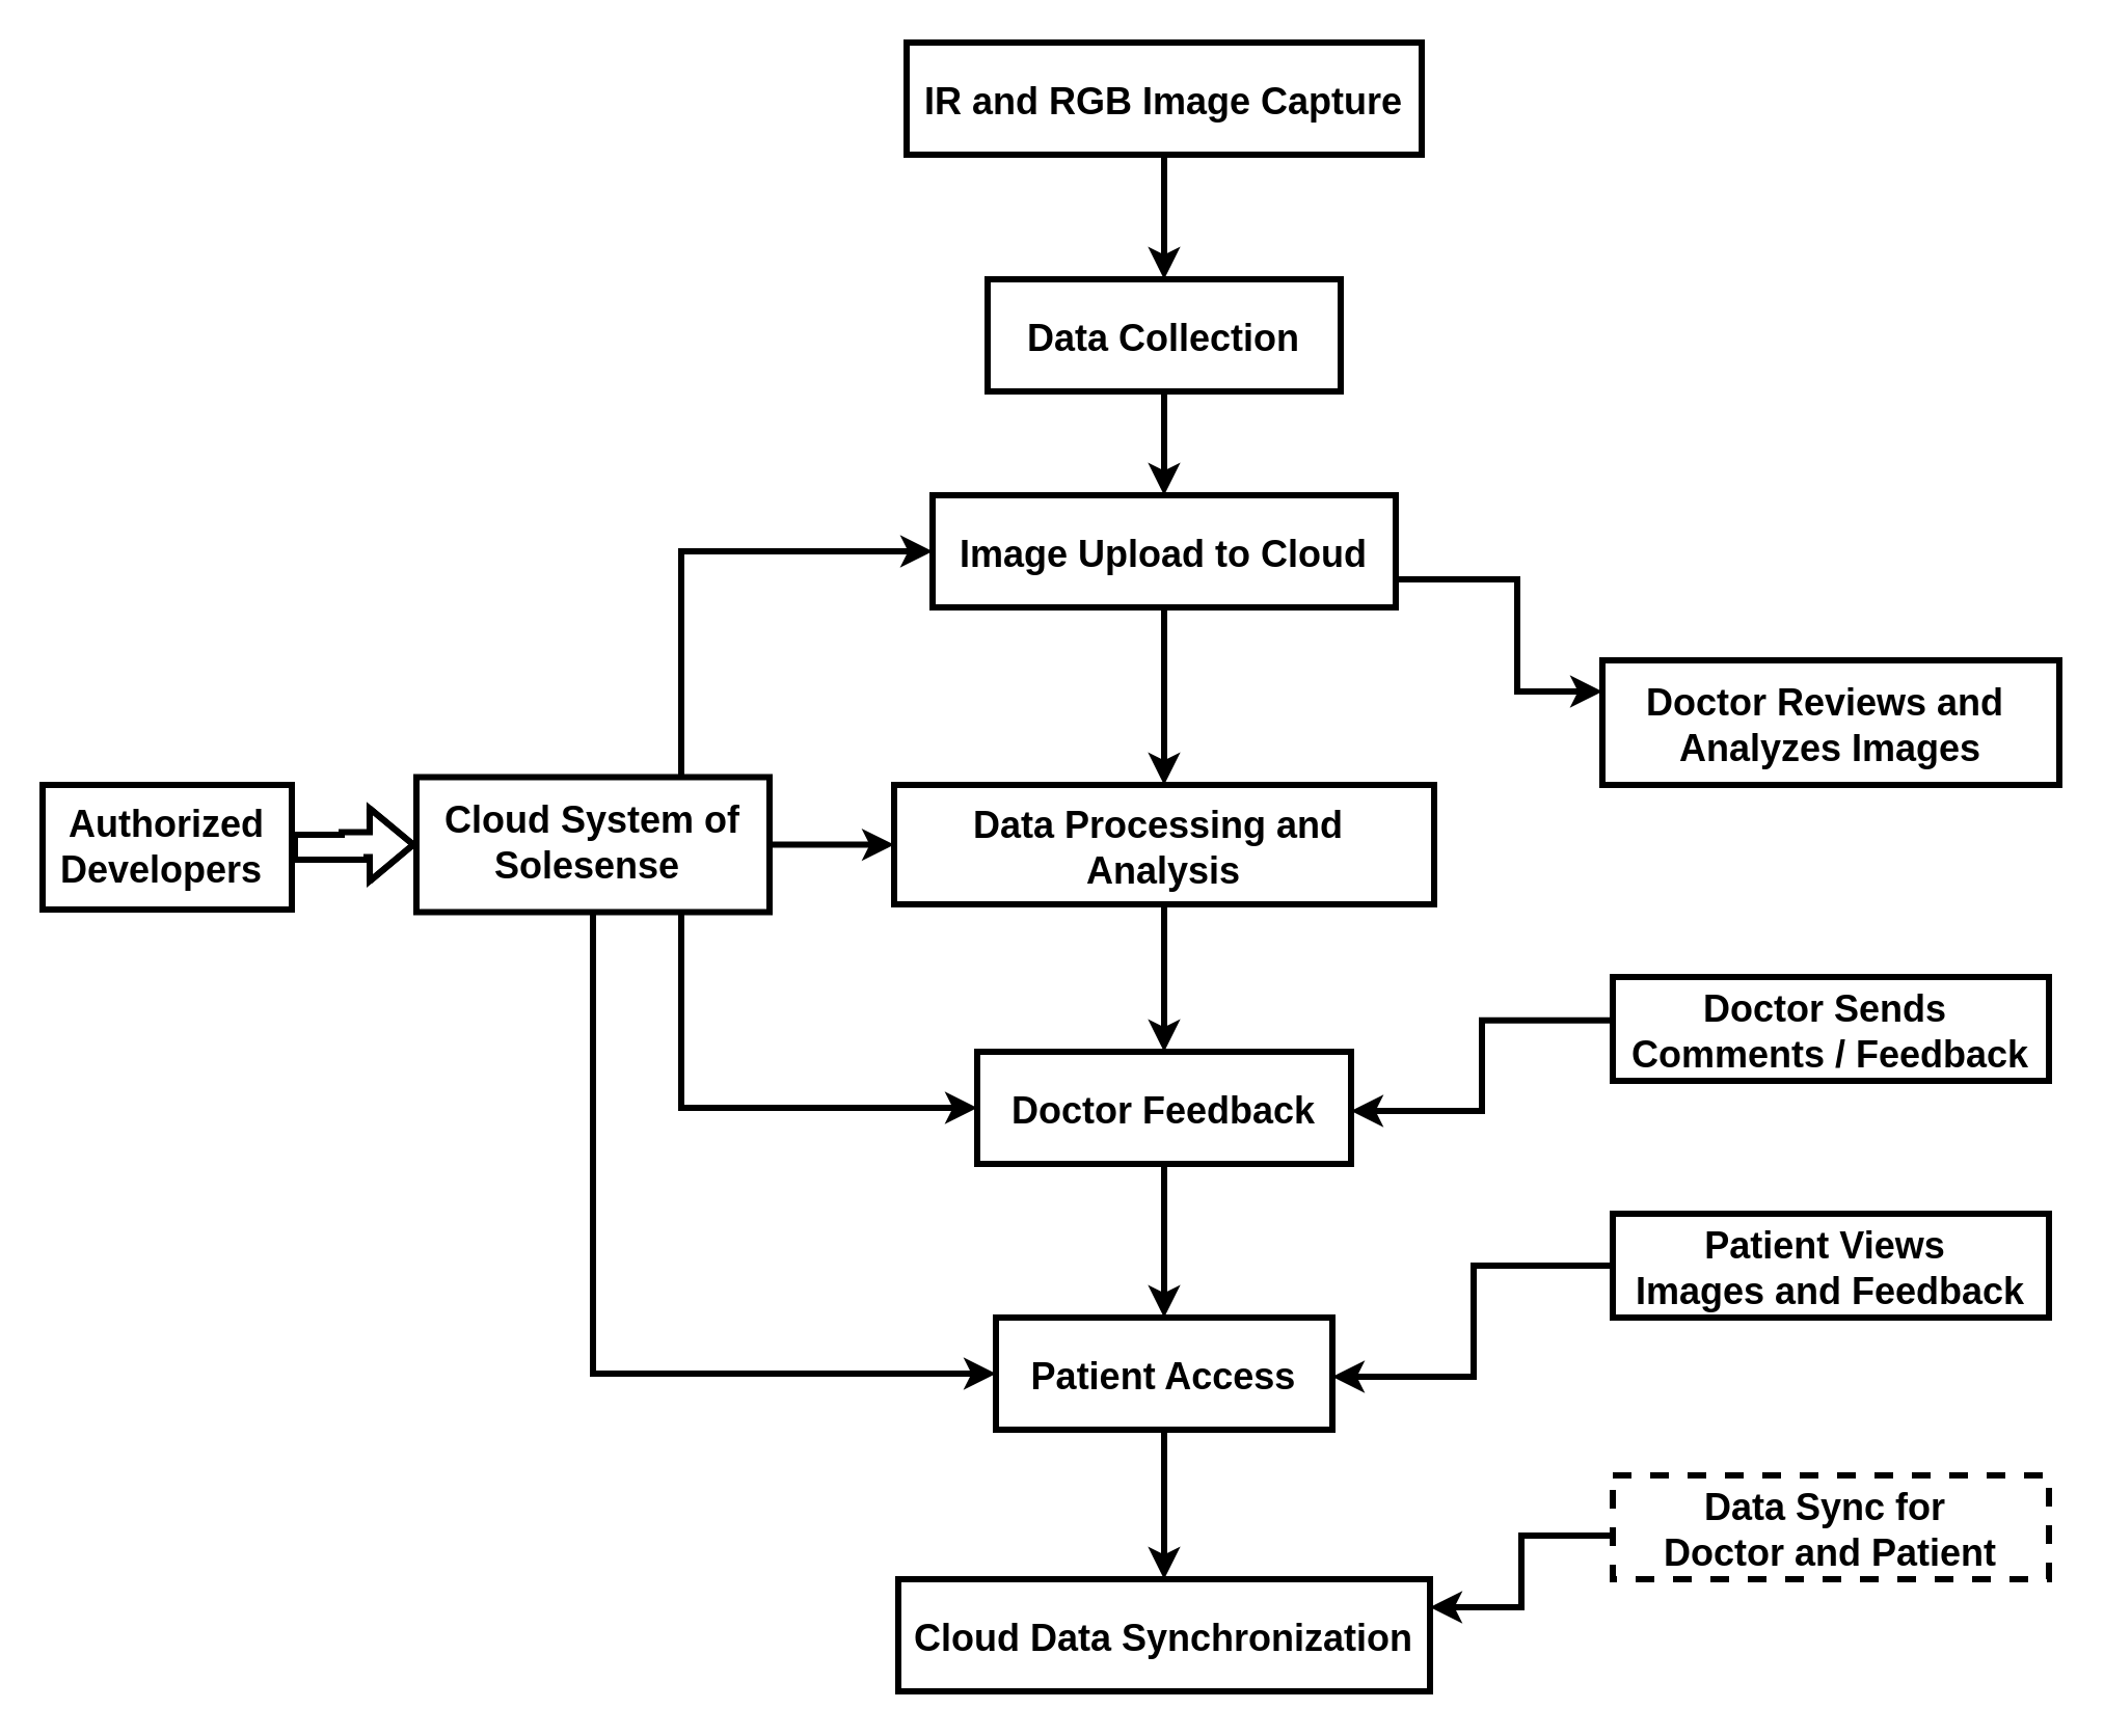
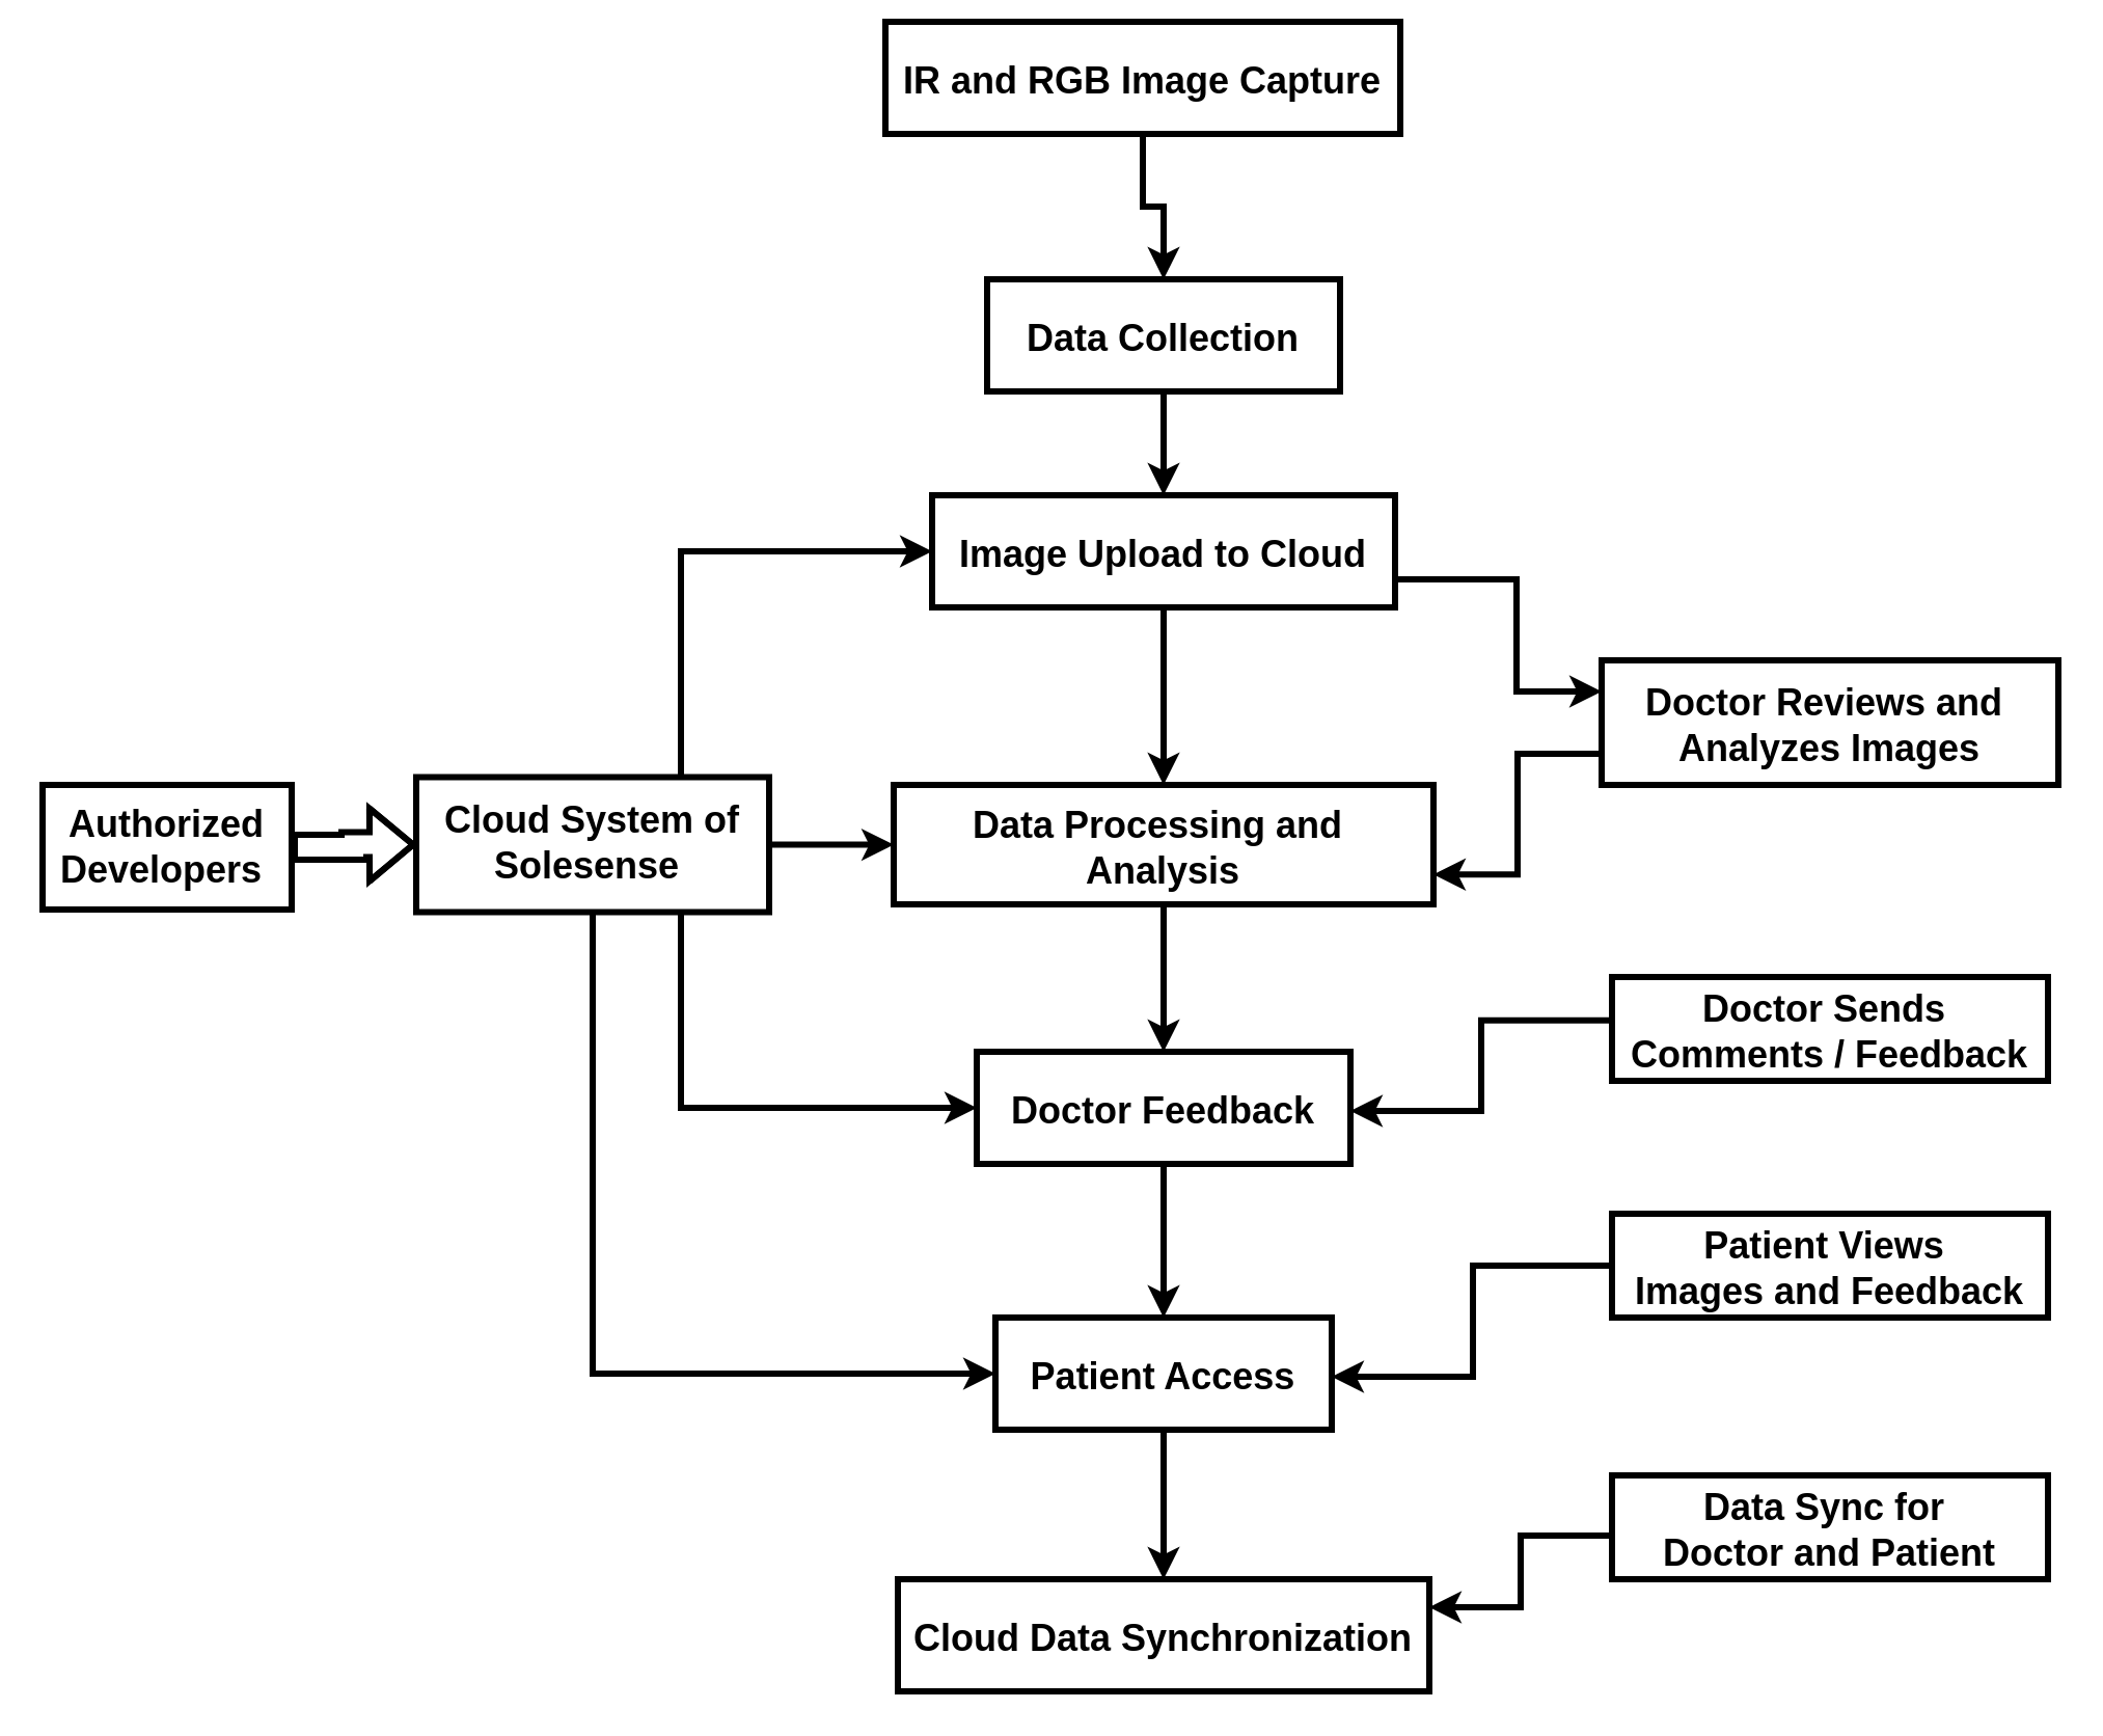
- <mxCell id="15" value="IR and RGB Image Capture" style="fillColor=none;strokeColor=default;fontSize=18;strokeWidth=3;fontStyle=1" parent="1" vertex="1"><mxGeometry x="436" y="20" width="248" height="54" as="geometry" /></mxCell>
+ <mxCell id="15" value="IR and RGB Image Capture" style="fillColor=none;strokeColor=default;fontSize=18;strokeWidth=3;fontStyle=1" parent="1" vertex="1"><mxGeometry x="426" y="10" width="248" height="54" as="geometry" /></mxCell>
+ <mxCell id="30" style="edgeStyle=orthogonalEdgeStyle;rounded=0;orthogonalLoop=1;jettySize=auto;html=1;entryX=1;entryY=0.75;entryDx=0;entryDy=0;exitX=0;exitY=0.75;exitDx=0;exitDy=0;fontSize=18;strokeWidth=3;fontStyle=1" edge="1" parent="1" source="16" target="8"><mxGeometry relative="1" as="geometry" /></mxCell>
- <mxCell id="22" value="Data Sync for &#10;Doctor and Patient" style="fillColor=none;strokeColor=default;fontSize=18;strokeWidth=3;fontStyle=1;dashed=1;" parent="1" vertex="1"><mxGeometry x="776" y="710" width="210" height="50" as="geometry" /></mxCell>
+ <mxCell id="22" value="Data Sync for &#10;Doctor and Patient" style="fillColor=none;strokeColor=default;fontSize=18;strokeWidth=3;fontStyle=1" parent="1" vertex="1"><mxGeometry x="776" y="710" width="210" height="50" as="geometry" /></mxCell>
